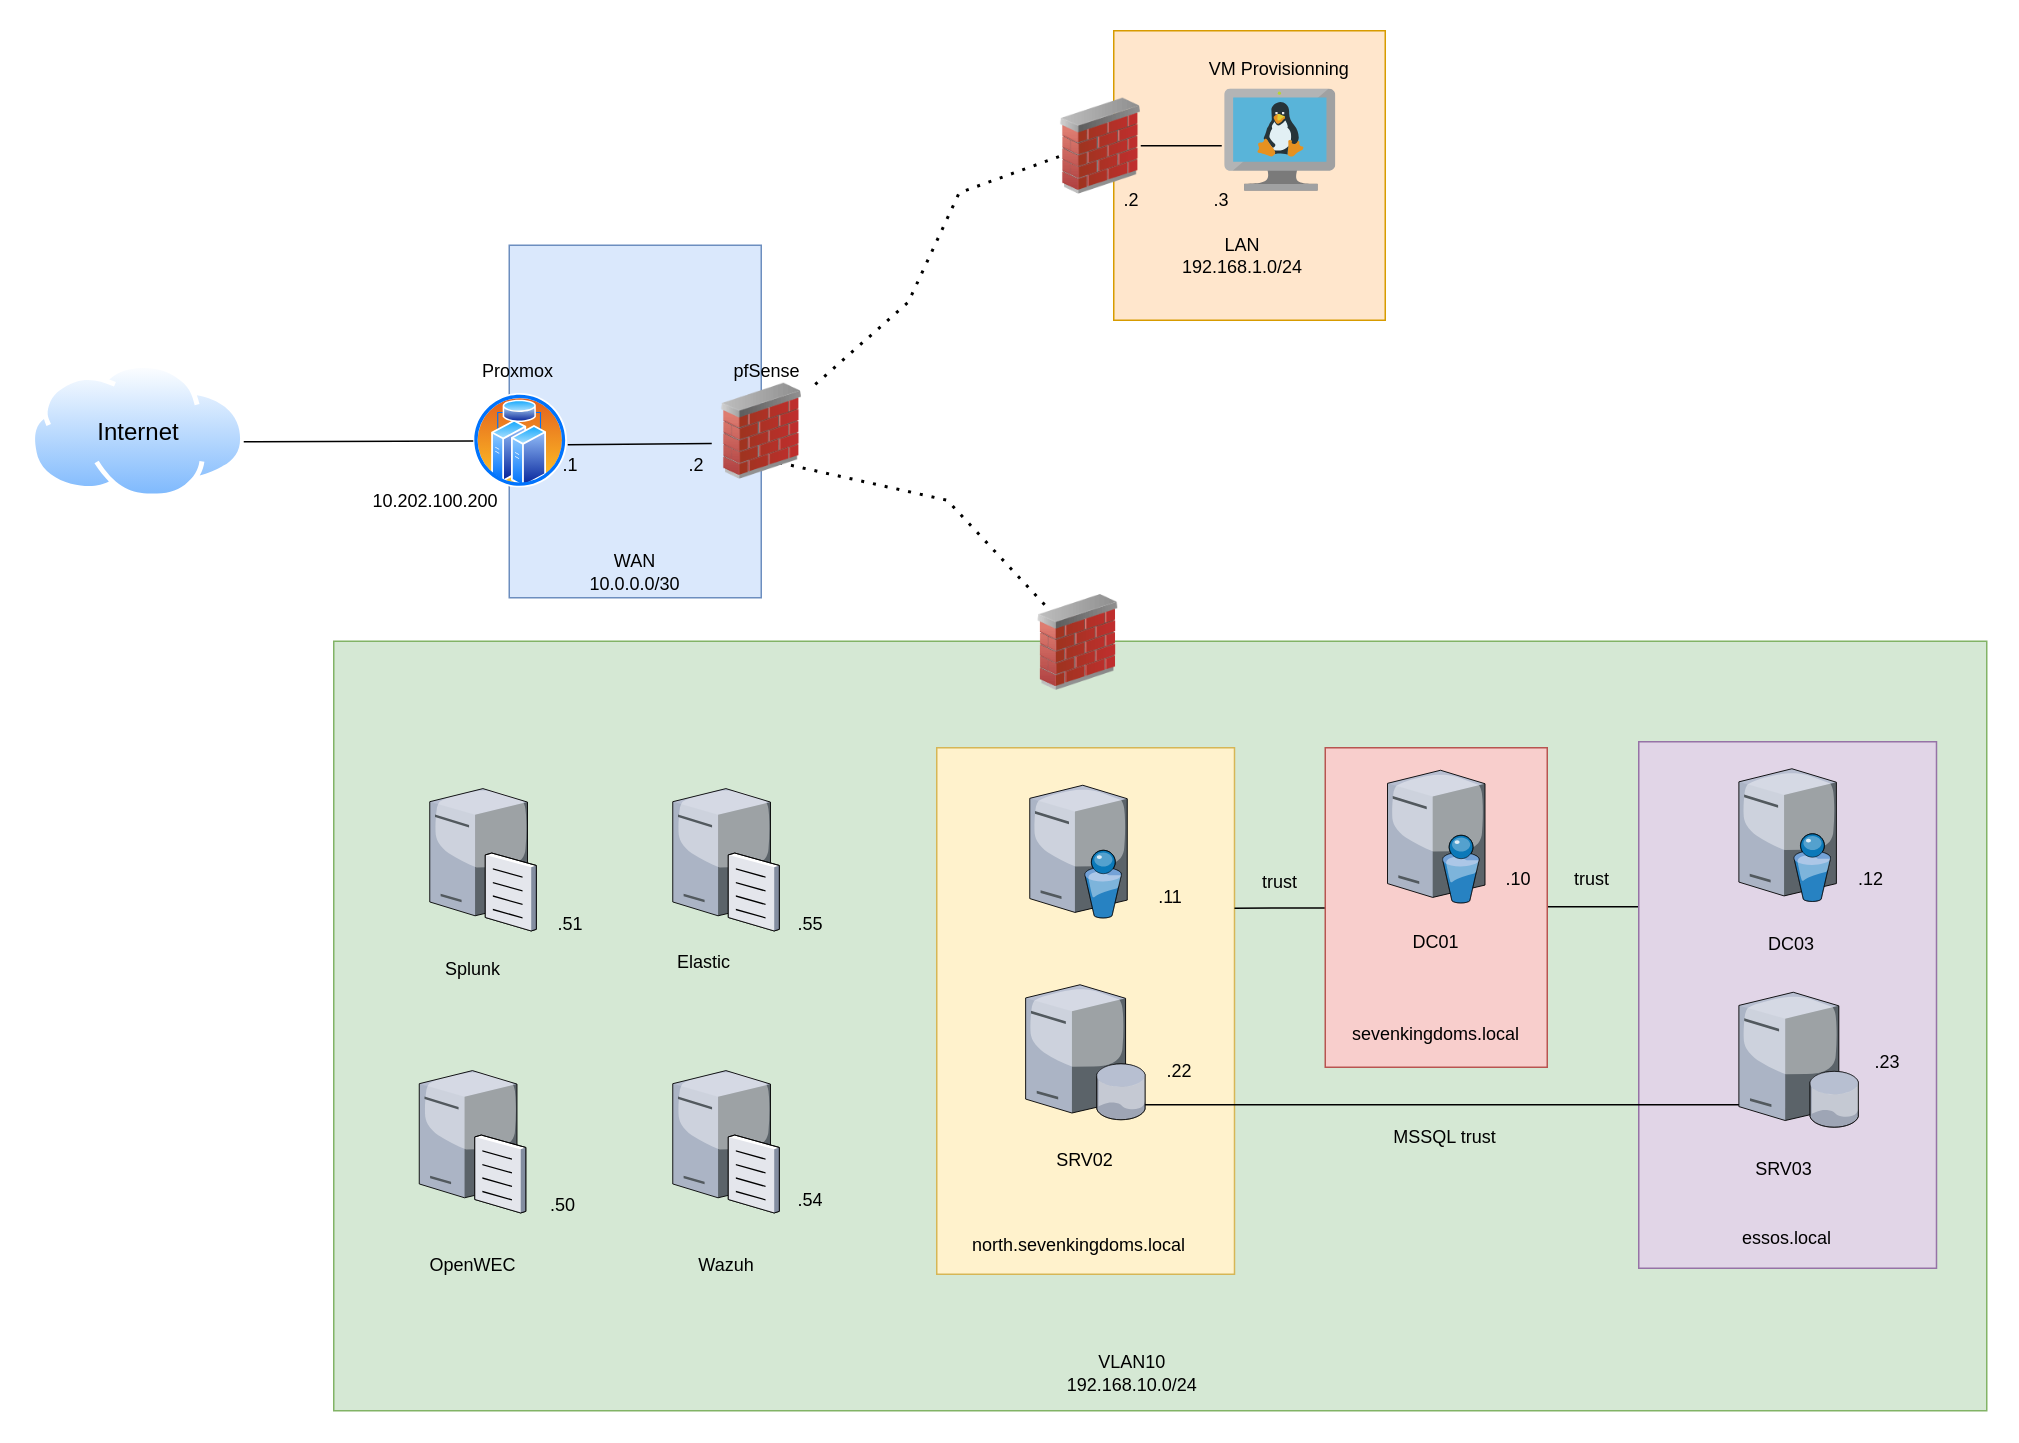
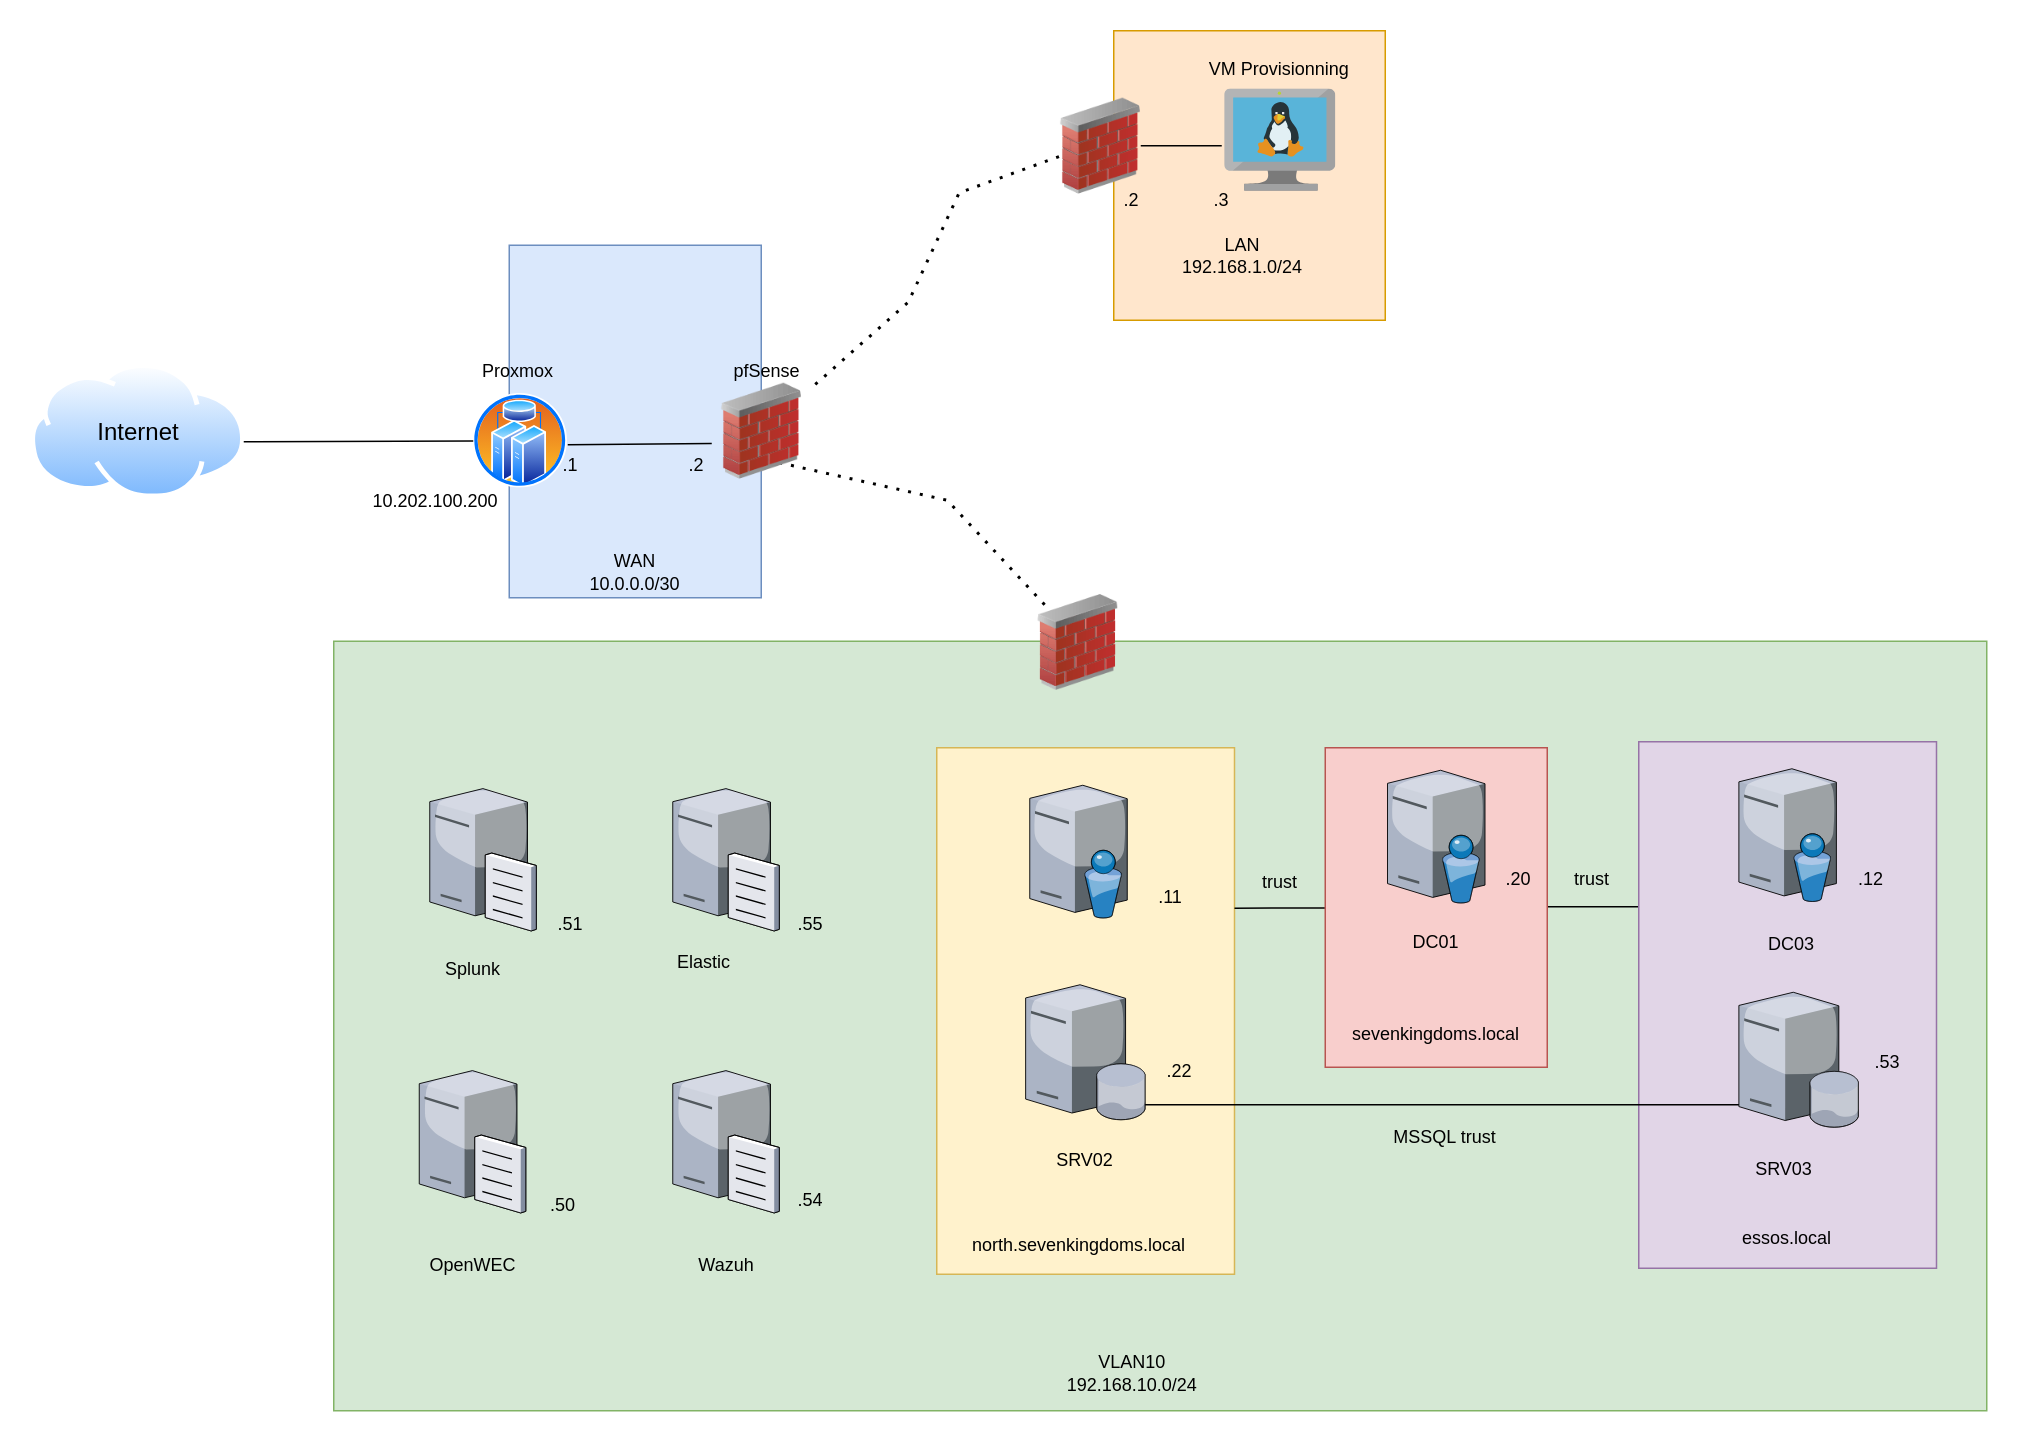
- <mxCell id="42" value=".10" style="text;html=1;strokeColor=none;fillColor=none;align=center;verticalAlign=middle;whiteSpace=wrap;rounded=0;" vertex="1" parent="36"><mxGeometry x="99" y="73" width="60" height="30" as="geometry" /></mxCell>
+ <mxCell id="42" value=".20" style="text;html=1;strokeColor=none;fillColor=none;align=center;verticalAlign=middle;whiteSpace=wrap;rounded=0;" vertex="1" parent="36"><mxGeometry x="99" y="73" width="60" height="30" as="geometry" /></mxCell>
- <mxCell id="48" value=".23" style="text;html=1;strokeColor=none;fillColor=none;align=center;verticalAlign=middle;whiteSpace=wrap;rounded=0;" vertex="1" parent="1"><mxGeometry x="1228" y="693" width="60" height="30" as="geometry" /></mxCell>
+ <mxCell id="48" value=".53" style="text;html=1;strokeColor=none;fillColor=none;align=center;verticalAlign=middle;whiteSpace=wrap;rounded=0;" vertex="1" parent="1"><mxGeometry x="1228" y="693" width="60" height="30" as="geometry" /></mxCell>
